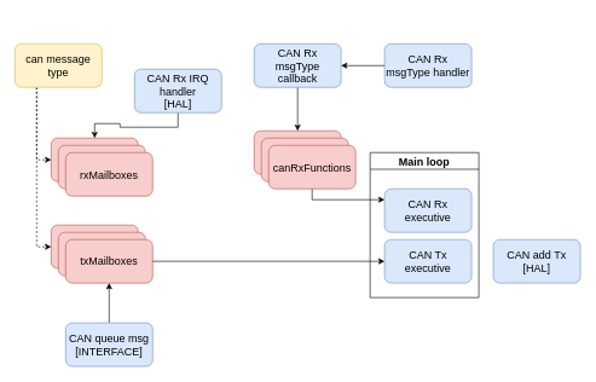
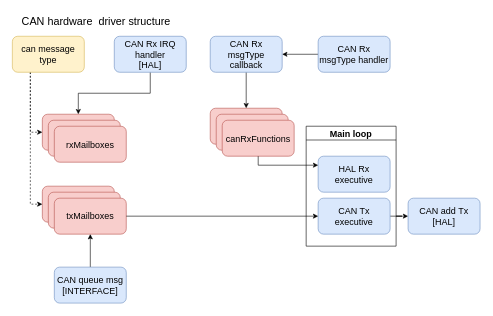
+ <mxCell id="32" value="CAN hardware&amp;nbsp; driver structure" style="text;html=1;align=center;verticalAlign=middle;whiteSpace=wrap;rounded=0;fontSize=18;" vertex="1" parent="1"><mxGeometry x="30" y="20" width="260" height="30" as="geometry" /></mxCell>
- <mxCell id="21" value="&lt;div style=&quot;font-size: 15px;&quot;&gt;CAN Rx IRQ handler&lt;/div&gt;&lt;div style=&quot;font-size: 15px;&quot;&gt;[HAL]&lt;br style=&quot;font-size: 15px;&quot;&gt;&lt;/div&gt;" style="rounded=1;whiteSpace=wrap;html=1;fillColor=#dae8fc;strokeColor=#6c8ebf;fontSize=15;" vertex="1" parent="1"><mxGeometry x="185" y="95" width="120" height="60" as="geometry" /></mxCell>
+ <mxCell id="21" value="&lt;div style=&quot;font-size: 15px;&quot;&gt;CAN Rx IRQ handler&lt;/div&gt;&lt;div style=&quot;font-size: 15px;&quot;&gt;[HAL]&lt;br style=&quot;font-size: 15px;&quot;&gt;&lt;/div&gt;" style="rounded=1;whiteSpace=wrap;html=1;fillColor=#dae8fc;strokeColor=#6c8ebf;fontSize=15;" vertex="1" parent="1"><mxGeometry x="190" y="60" width="120" height="60" as="geometry" /></mxCell>
- <mxCell id="12" value="CAN Rx executive" style="rounded=1;whiteSpace=wrap;html=1;fillColor=#dae8fc;strokeColor=#6c8ebf;fontSize=15;" vertex="1" parent="1"><mxGeometry x="530" y="260" width="120" height="60" as="geometry" /></mxCell>
+ <mxCell id="12" value="HAL Rx executive" style="rounded=1;whiteSpace=wrap;html=1;fillColor=#dae8fc;strokeColor=#6c8ebf;fontSize=15;" vertex="1" parent="1"><mxGeometry x="530" y="260" width="120" height="60" as="geometry" /></mxCell>
+ <mxCell id="2" value="" style="edgeStyle=orthogonalEdgeStyle;rounded=0;orthogonalLoop=1;jettySize=auto;html=1;fontSize=15;" edge="1" parent="1" source="3" target="30"><mxGeometry relative="1" as="geometry" /></mxCell>
